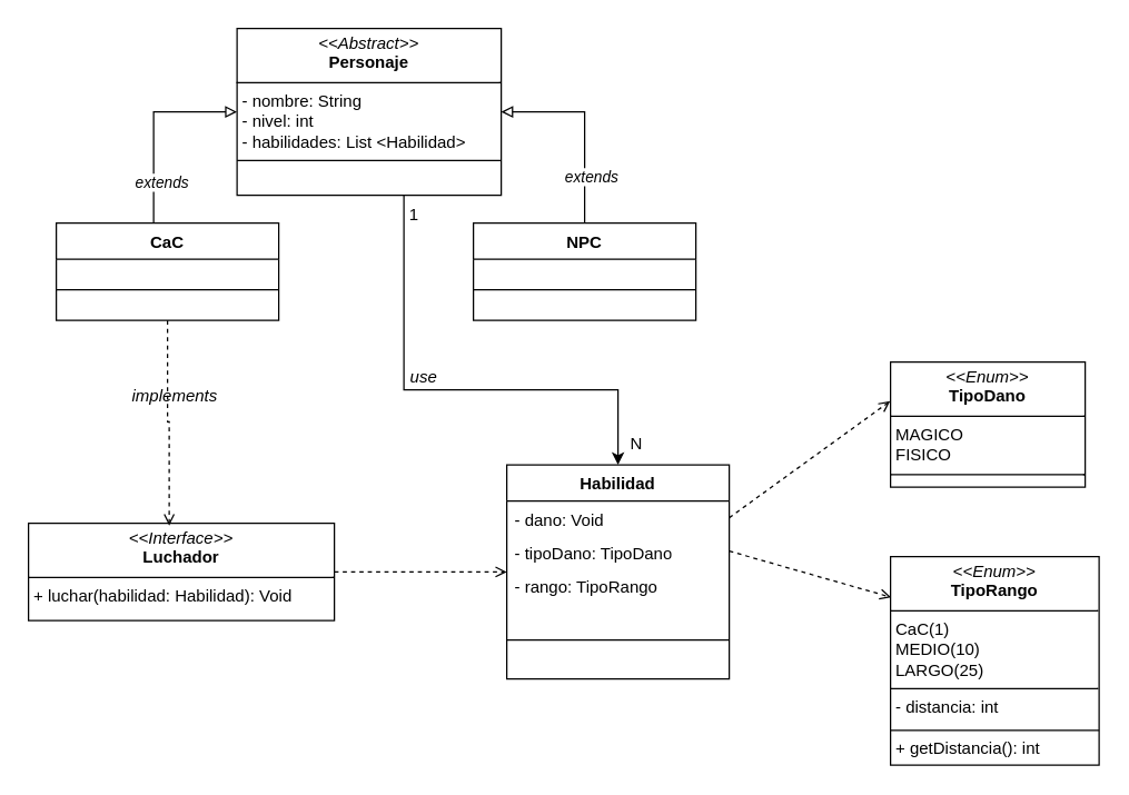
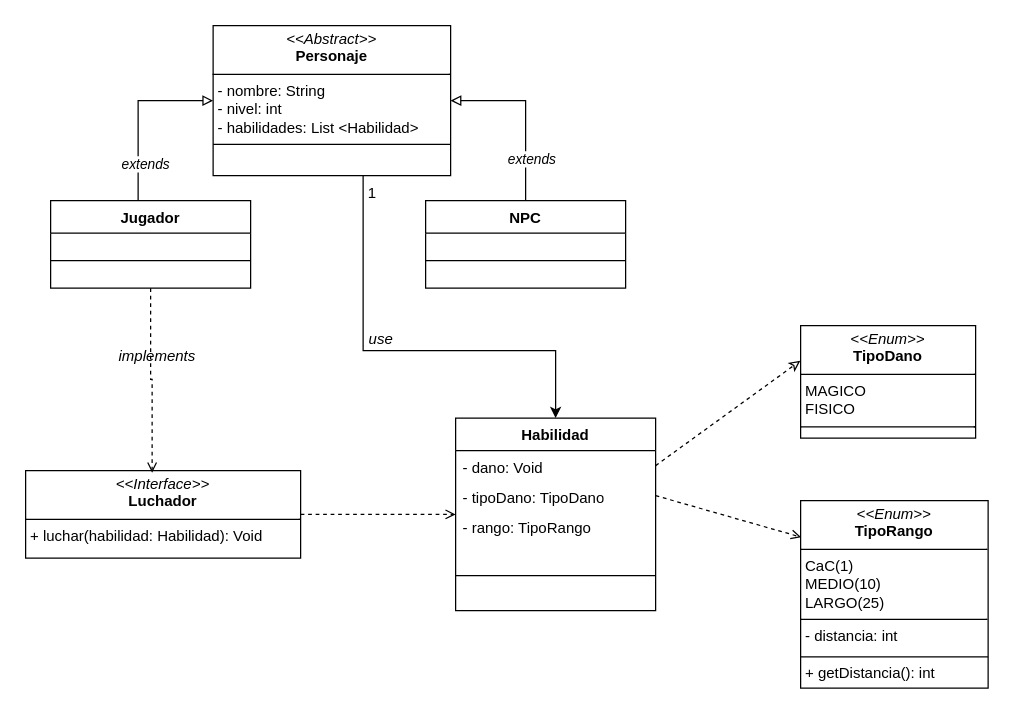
- <mxCell id="4" value="CaC" style="swimlane;fontStyle=1;align=center;verticalAlign=top;childLayout=stackLayout;horizontal=1;startSize=26;horizontalStack=0;resizeParent=1;resizeParentMax=0;resizeLast=0;collapsible=1;marginBottom=0;whiteSpace=wrap;html=1;" vertex="1" parent="1"><mxGeometry x="40" y="160" width="160" height="70" as="geometry" /></mxCell>
+ <mxCell id="4" value="Jugador" style="swimlane;fontStyle=1;align=center;verticalAlign=top;childLayout=stackLayout;horizontal=1;startSize=26;horizontalStack=0;resizeParent=1;resizeParentMax=0;resizeLast=0;collapsible=1;marginBottom=0;whiteSpace=wrap;html=1;" vertex="1" parent="1"><mxGeometry x="40" y="160" width="160" height="70" as="geometry" /></mxCell>
- <mxCell id="14" style="rounded=0;orthogonalLoop=1;jettySize=auto;html=1;dashed=1;endArrow=open;endFill=0;exitX=1;exitY=0.5;exitDx=0;exitDy=0;entryX=-0.002;entryY=0.313;entryDx=0;entryDy=0;entryPerimeter=0;" edge="1" parent="1" source="17" target="21"><mxGeometry relative="1" as="geometry" /></mxCell>
+ <mxCell id="14" style="rounded=0;orthogonalLoop=1;jettySize=auto;html=1;dashed=1;endArrow=classic;endFill=0;exitX=1;exitY=0.5;exitDx=0;exitDy=0;entryX=-0.002;entryY=0.313;entryDx=0;entryDy=0;entryPerimeter=0;" edge="1" parent="1" source="17" target="21"><mxGeometry relative="1" as="geometry" /></mxCell>
- <mxCell id="24" value="N" style="text;html=1;align=center;verticalAlign=middle;resizable=0;points=[];autosize=1;strokeColor=none;fillColor=none;" vertex="1" parent="1"><mxGeometry x="442" y="304" width="30" height="30" as="geometry" /></mxCell>
